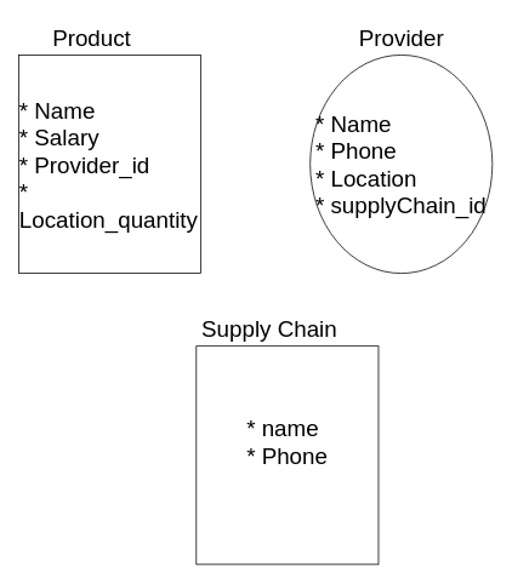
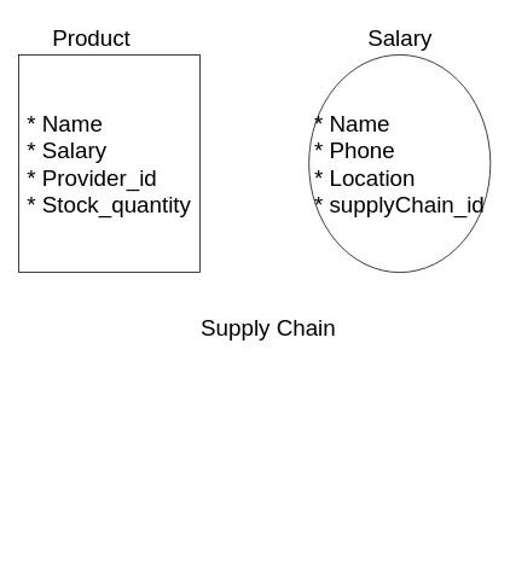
- <mxCell id="5" value="Provider" style="text;html=1;align=center;verticalAlign=middle;resizable=0;points=[];autosize=1;strokeColor=none;fillColor=none;fontSize=25;" vertex="1" parent="1"><mxGeometry x="380" y="20" width="120" height="40" as="geometry" /></mxCell>
+ <mxCell id="5" value="Salary" style="text;html=1;align=center;verticalAlign=middle;resizable=0;points=[];autosize=1;strokeColor=none;fillColor=none;fontSize=25;" vertex="1" parent="1"><mxGeometry x="380" y="20" width="120" height="40" as="geometry" /></mxCell>
- <mxCell id="2" value="&lt;div style=&quot;text-align: left;&quot;&gt;&lt;span style=&quot;font-size: 25px; background-color: initial;&quot;&gt;* Name&lt;/span&gt;&lt;/div&gt;&lt;font style=&quot;font-size: 25px;&quot;&gt;&lt;div style=&quot;text-align: left;&quot;&gt;&lt;span style=&quot;background-color: initial;&quot;&gt;* Salary&lt;/span&gt;&lt;/div&gt;&lt;div style=&quot;text-align: left;&quot;&gt;&lt;span style=&quot;background-color: initial;&quot;&gt;* Provider_id&lt;/span&gt;&lt;/div&gt;&lt;div style=&quot;text-align: left;&quot;&gt;&lt;span style=&quot;background-color: initial;&quot;&gt;* Location_quantity&lt;/span&gt;&lt;/div&gt;&lt;/font&gt;" style="whiteSpace=wrap;html=1;" vertex="1" parent="1"><mxGeometry x="20" y="60" width="200" height="240" as="geometry" /></mxCell>
+ <mxCell id="2" value="&lt;div style=&quot;text-align: left;&quot;&gt;&lt;span style=&quot;font-size: 25px; background-color: initial;&quot;&gt;* Name&lt;/span&gt;&lt;/div&gt;&lt;font style=&quot;font-size: 25px;&quot;&gt;&lt;div style=&quot;text-align: left;&quot;&gt;&lt;span style=&quot;background-color: initial;&quot;&gt;* Salary&lt;/span&gt;&lt;/div&gt;&lt;div style=&quot;text-align: left;&quot;&gt;&lt;span style=&quot;background-color: initial;&quot;&gt;* Provider_id&lt;/span&gt;&lt;/div&gt;&lt;div style=&quot;text-align: left;&quot;&gt;&lt;span style=&quot;background-color: initial;&quot;&gt;* Stock_quantity&lt;/span&gt;&lt;/div&gt;&lt;/font&gt;" style="whiteSpace=wrap;html=1;" vertex="1" parent="1"><mxGeometry x="20" y="60" width="200" height="240" as="geometry" /></mxCell>
- <mxCell id="6" value="&lt;div style=&quot;text-align: left;&quot;&gt;&lt;span style=&quot;font-size: 25px; background-color: initial;&quot;&gt;* name&lt;/span&gt;&lt;/div&gt;&lt;font style=&quot;font-size: 25px;&quot;&gt;&lt;div style=&quot;text-align: left;&quot;&gt;* Phone&lt;/div&gt;&lt;div style=&quot;text-align: left;&quot;&gt;&lt;br&gt;&lt;/div&gt;&lt;/font&gt;" style="whiteSpace=wrap;html=1;" vertex="1" parent="1"><mxGeometry x="215" y="380" width="200" height="240" as="geometry" /></mxCell>
